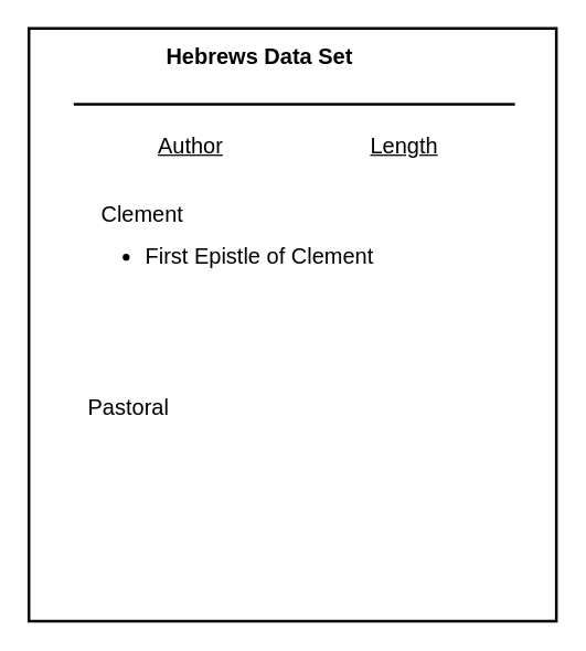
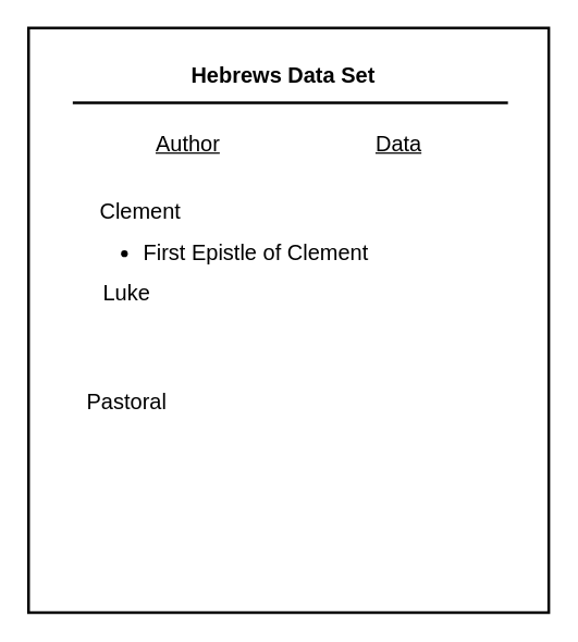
- <mxCell id="3" value="Hebrews Data Set" style="text;html=1;strokeColor=none;fillColor=none;align=center;verticalAlign=middle;whiteSpace=wrap;rounded=0;strokeWidth=2;fontSize=16;fontStyle=1" vertex="1" parent="1"><mxGeometry x="98" y="25" width="180" height="30" as="geometry" /></mxCell>
+ <mxCell id="3" value="Hebrews Data Set" style="text;html=1;strokeColor=none;fillColor=none;align=center;verticalAlign=middle;whiteSpace=wrap;rounded=0;strokeWidth=2;fontSize=16;fontStyle=1" vertex="1" parent="1"><mxGeometry x="118" y="40" width="180" height="30" as="geometry" /></mxCell>
- <mxCell id="6" value="&lt;u&gt;Length&lt;/u&gt;" style="text;html=1;strokeColor=none;fillColor=none;align=center;verticalAlign=middle;whiteSpace=wrap;rounded=0;fontSize=16;" vertex="1" parent="1"><mxGeometry x="263" y="90" width="60" height="30" as="geometry" /></mxCell>
+ <mxCell id="6" value="&lt;u&gt;Data&lt;/u&gt;" style="text;html=1;strokeColor=none;fillColor=none;align=center;verticalAlign=middle;whiteSpace=wrap;rounded=0;fontSize=16;" vertex="1" parent="1"><mxGeometry x="263" y="90" width="60" height="30" as="geometry" /></mxCell>
+ <mxCell id="9" value="Luke" style="text;html=1;strokeColor=none;fillColor=none;align=center;verticalAlign=middle;whiteSpace=wrap;rounded=0;fontSize=16;" vertex="1" parent="1"><mxGeometry x="63" y="200" width="60" height="30" as="geometry" /></mxCell>
